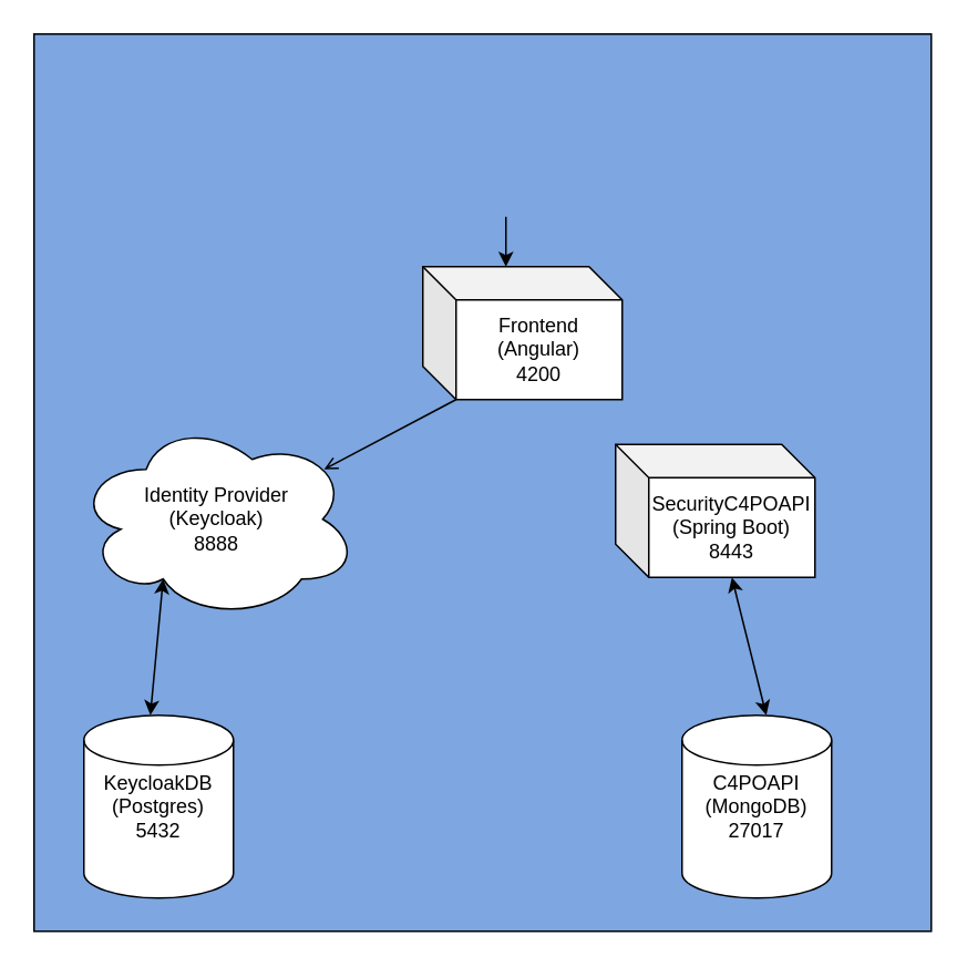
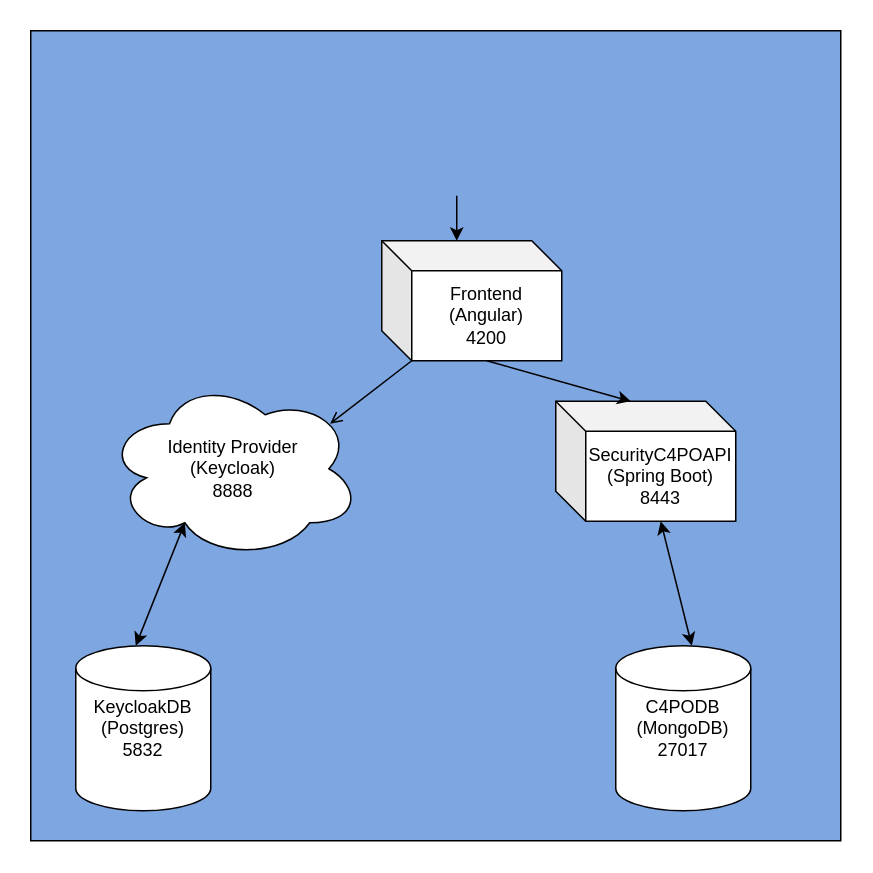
+ <mxCell id="6" value="" style="endArrow=classic;html=1;exitX=0;exitY=0;exitDx=70;exitDy=80;exitPerimeter=0;entryX=0;entryY=0;entryDx=50;entryDy=0;entryPerimeter=0;" parent="1" source="3" target="4" edge="1"><mxGeometry width="50" height="50" relative="1" as="geometry"><mxPoint x="381" y="342" as="sourcePoint" /><mxPoint x="431" y="292" as="targetPoint" /></mxGeometry></mxCell>
- <mxCell id="5" value="Identity Provider&lt;br&gt;(Keycloak)&lt;br&gt;8888" style="ellipse;shape=cloud;whiteSpace=wrap;html=1;" parent="1" vertex="1"><mxGeometry x="45" y="252" width="170" height="120" as="geometry" /></mxCell>
+ <mxCell id="5" value="Identity Provider&lt;br&gt;(Keycloak)&lt;br&gt;8888" style="ellipse;shape=cloud;whiteSpace=wrap;html=1;" parent="1" vertex="1"><mxGeometry x="70" y="252" width="170" height="120" as="geometry" /></mxCell>
- <mxCell id="12" value="KeycloakDB&lt;br&gt;(Postgres)&lt;br&gt;5432" style="shape=cylinder2;whiteSpace=wrap;html=1;boundedLbl=1;backgroundOutline=1;size=15;" parent="1" vertex="1"><mxGeometry x="50" y="430" width="90" height="110" as="geometry" /></mxCell>
+ <mxCell id="12" value="KeycloakDB&lt;br&gt;(Postgres)&lt;br&gt;5832" style="shape=cylinder2;whiteSpace=wrap;html=1;boundedLbl=1;backgroundOutline=1;size=15;" parent="1" vertex="1"><mxGeometry x="50" y="430" width="90" height="110" as="geometry" /></mxCell>
- <mxCell id="11" value="&lt;span&gt;C4POAPI&lt;/span&gt;&lt;br&gt;&lt;span&gt;(MongoDB)&lt;/span&gt;&lt;br&gt;&lt;span&gt;27017&lt;/span&gt;" style="shape=cylinder2;whiteSpace=wrap;html=1;boundedLbl=1;backgroundOutline=1;size=15;" parent="1" vertex="1"><mxGeometry x="410" y="430" width="90" height="110" as="geometry" /></mxCell>
+ <mxCell id="11" value="&lt;span&gt;C4PODB&lt;/span&gt;&lt;br&gt;&lt;span&gt;(MongoDB)&lt;/span&gt;&lt;br&gt;&lt;span&gt;27017&lt;/span&gt;" style="shape=cylinder2;whiteSpace=wrap;html=1;boundedLbl=1;backgroundOutline=1;size=15;" parent="1" vertex="1"><mxGeometry x="410" y="430" width="90" height="110" as="geometry" /></mxCell>
